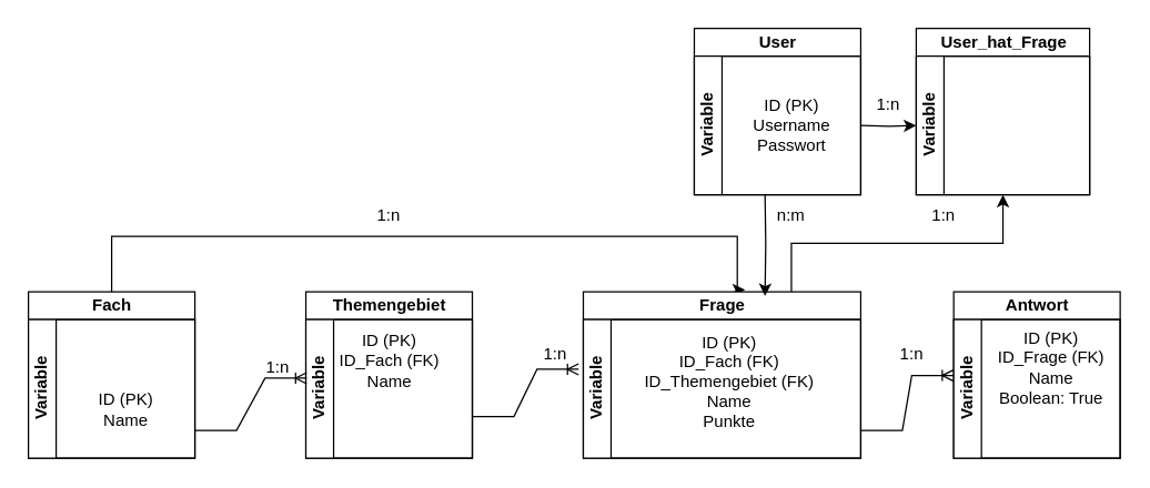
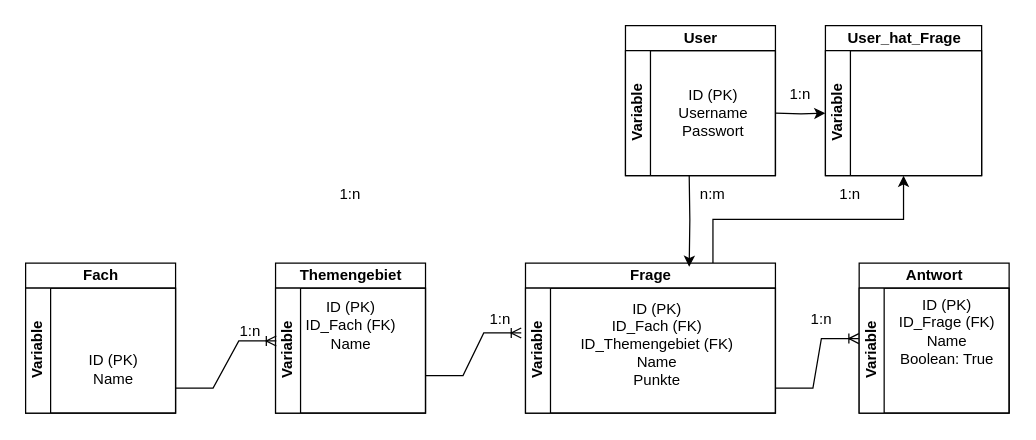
- <mxCell id="2" style="edgeStyle=orthogonalEdgeStyle;rounded=0;orthogonalLoop=1;jettySize=auto;html=1;entryX=0.583;entryY=-0.012;entryDx=0;entryDy=0;entryPerimeter=0;" parent="1" source="3" target="10" edge="1"><mxGeometry relative="1" as="geometry"><mxPoint x="80" y="170" as="targetPoint" /><Array as="points"><mxPoint x="80" y="170" /><mxPoint x="531" y="170" /></Array></mxGeometry></mxCell>
